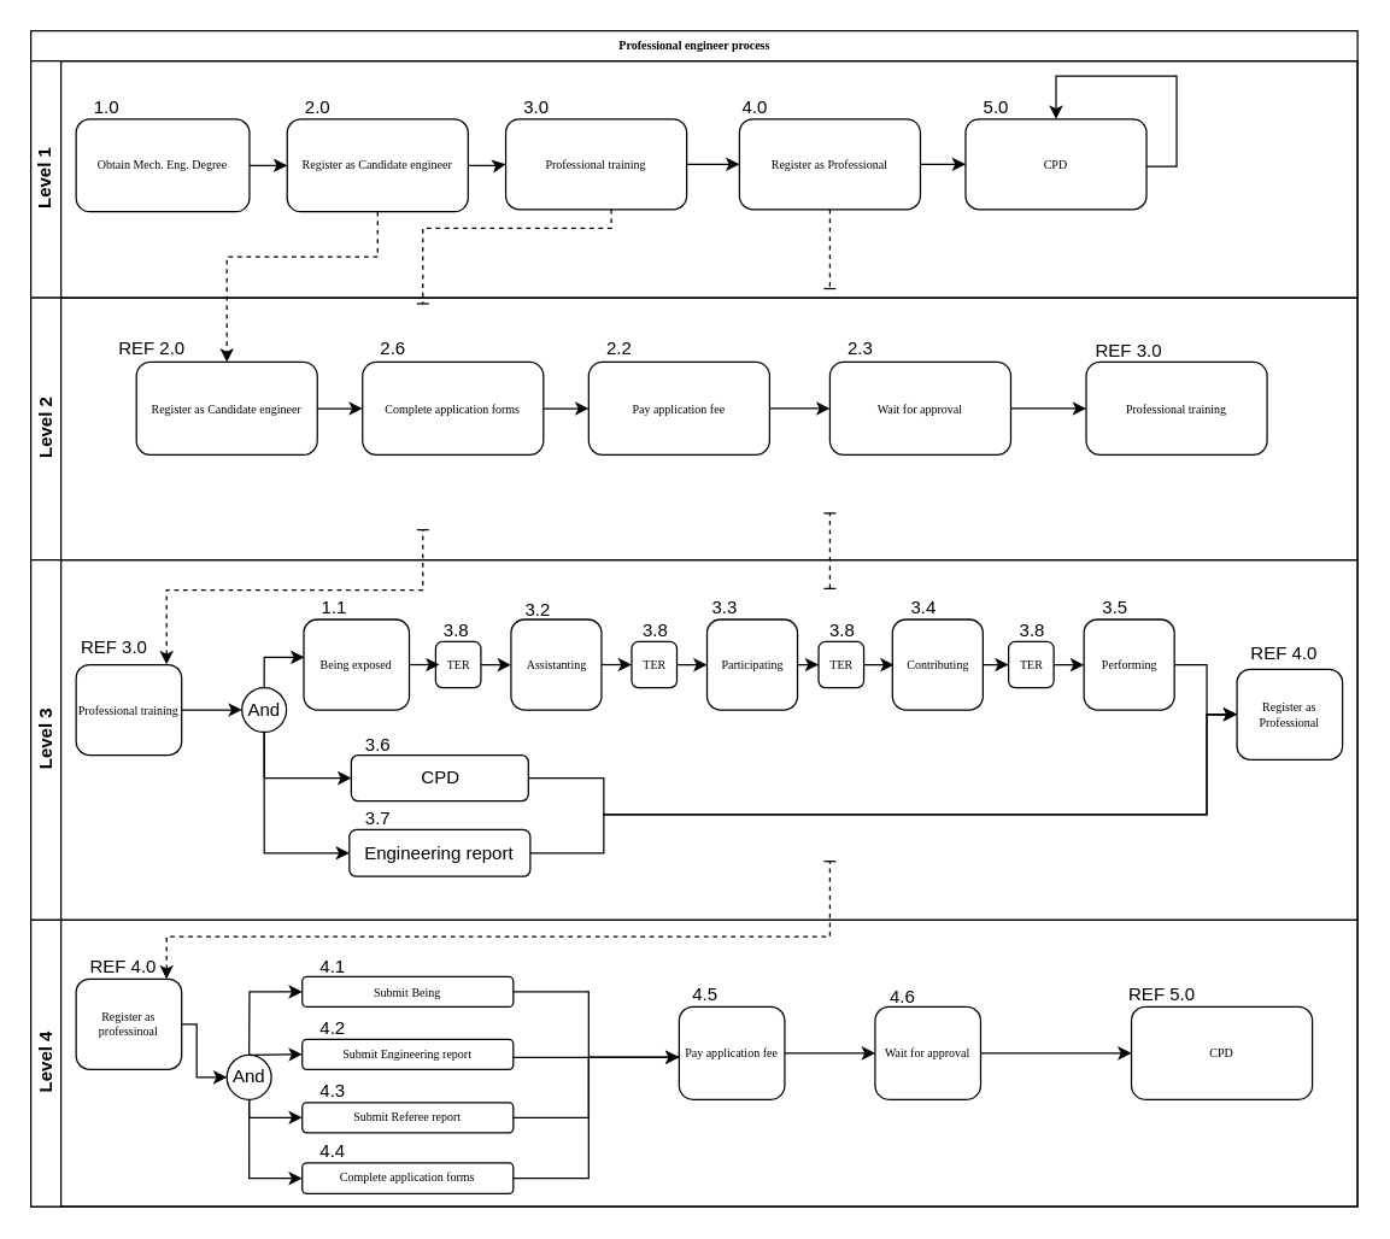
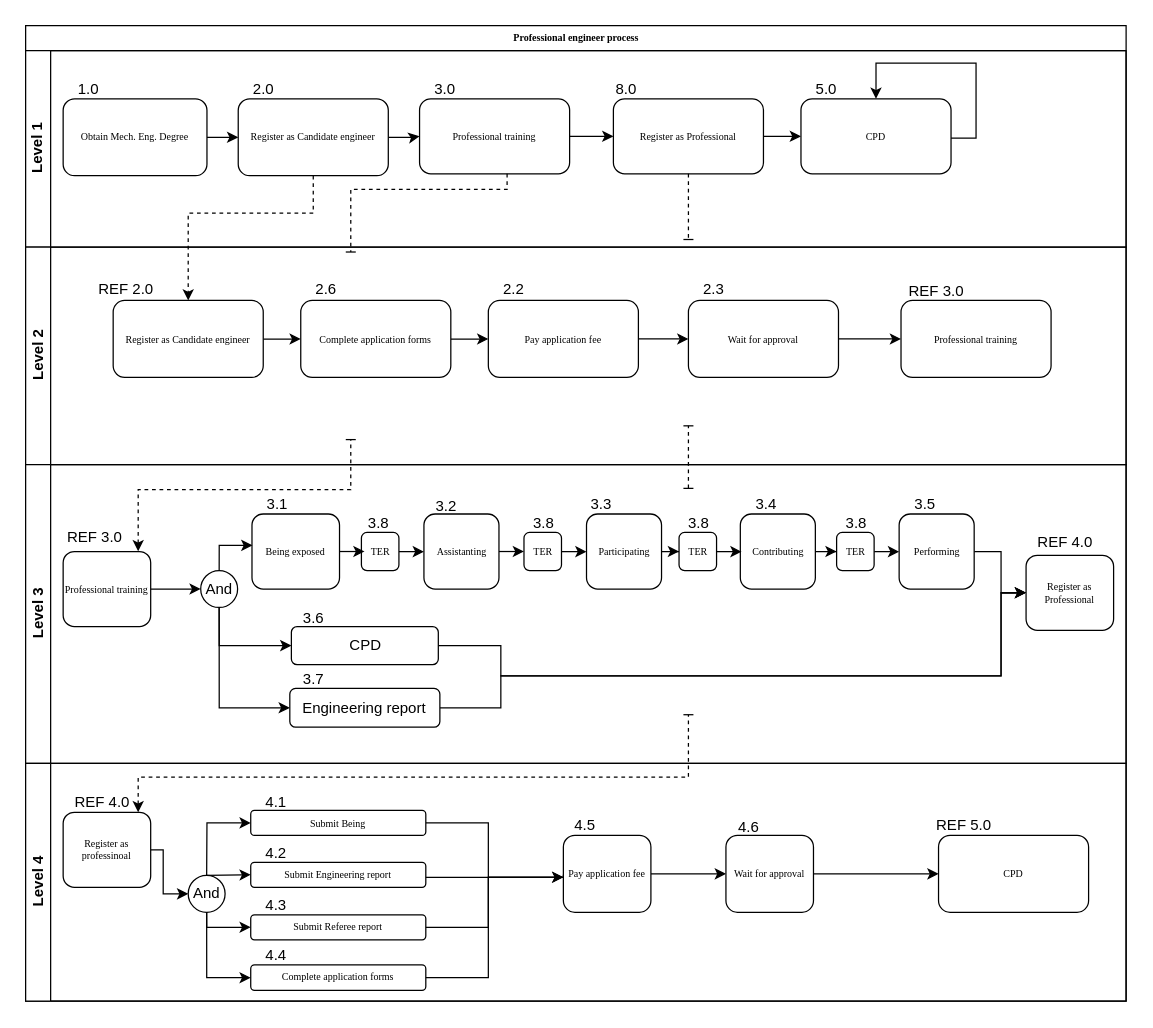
- <mxCell id="18" value="4.0" style="text;html=1;align=center;verticalAlign=middle;resizable=0;points=[];autosize=1;strokeColor=none;fillColor=none;" vertex="1" parent="3"><mxGeometry x="460" y="16" width="40" height="30" as="geometry" /></mxCell>
+ <mxCell id="18" value="8.0" style="text;html=1;align=center;verticalAlign=middle;resizable=0;points=[];autosize=1;strokeColor=none;fillColor=none;" vertex="1" parent="3"><mxGeometry x="460" y="16" width="40" height="30" as="geometry" /></mxCell>
- <mxCell id="61" value="1.1" style="text;html=1;align=center;verticalAlign=middle;resizable=0;points=[];autosize=1;strokeColor=none;fillColor=none;" vertex="1" parent="30"><mxGeometry x="181" y="16.5" width="40" height="30" as="geometry" /></mxCell>
+ <mxCell id="61" value="3.1" style="text;html=1;align=center;verticalAlign=middle;resizable=0;points=[];autosize=1;strokeColor=none;fillColor=none;" vertex="1" parent="30"><mxGeometry x="181" y="16.5" width="40" height="30" as="geometry" /></mxCell>
